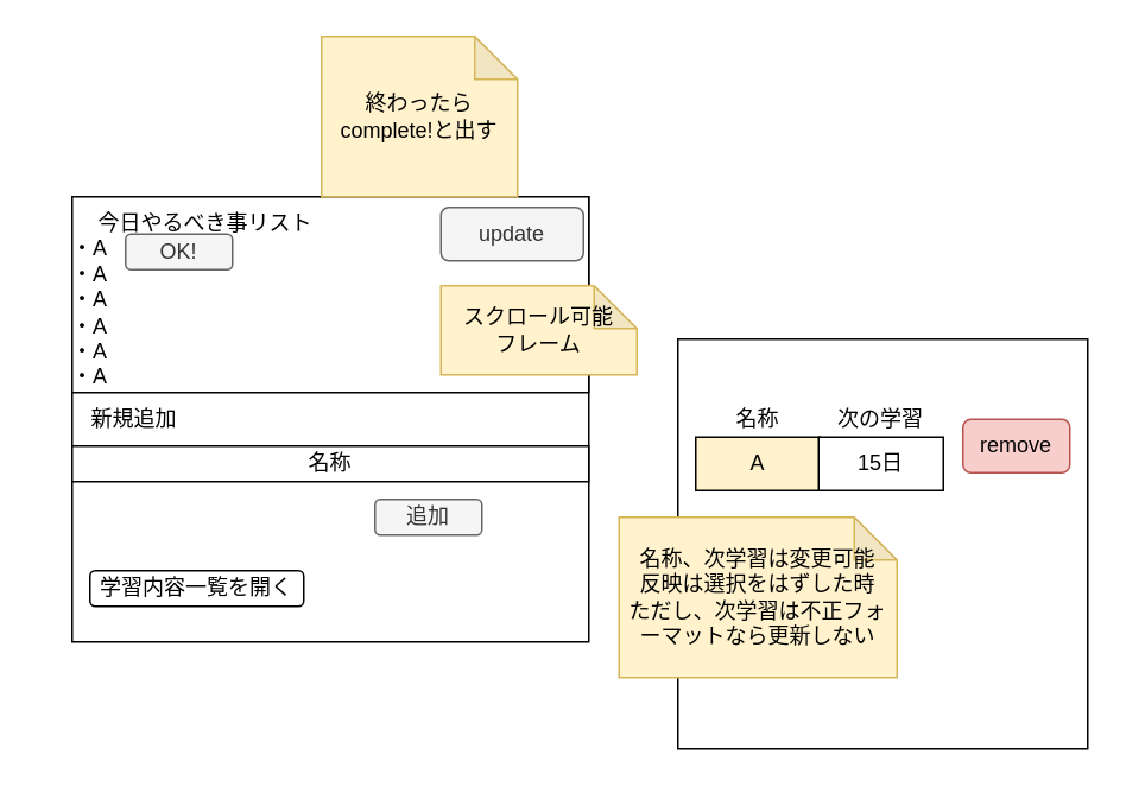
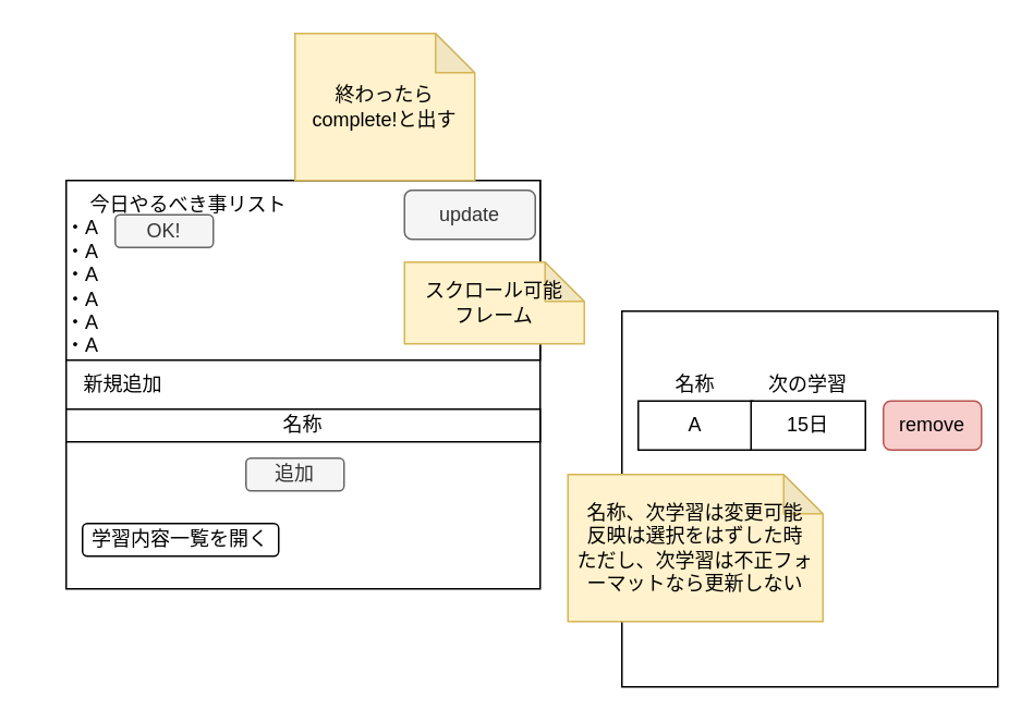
- <mxCell id="14" value="remove" style="rounded=1;whiteSpace=wrap;html=1;fillColor=#f8cecc;strokeColor=#b85450;" vertex="1" parent="1"><mxGeometry x="540" y="235" width="60" height="30" as="geometry" /></mxCell>
+ <mxCell id="14" value="remove" style="rounded=1;whiteSpace=wrap;html=1;fillColor=#f8cecc;strokeColor=#b85450;" vertex="1" parent="1"><mxGeometry x="540" y="245" width="60" height="30" as="geometry" /></mxCell>
- <mxCell id="12" value="A" style="rounded=0;whiteSpace=wrap;html=1;fillColor=#fff2cc;" vertex="1" parent="1"><mxGeometry x="390" y="245" width="70" height="30" as="geometry" /></mxCell>
+ <mxCell id="12" value="A" style="rounded=0;whiteSpace=wrap;html=1;" vertex="1" parent="1"><mxGeometry x="390" y="245" width="70" height="30" as="geometry" /></mxCell>
- <mxCell id="10" value="追加" style="rounded=1;whiteSpace=wrap;html=1;fillColor=#f5f5f5;fontColor=#333333;strokeColor=#666666;" vertex="1" parent="1"><mxGeometry x="210" y="280" width="60" height="20" as="geometry" /></mxCell>
+ <mxCell id="10" value="追加" style="rounded=1;whiteSpace=wrap;html=1;fillColor=#f5f5f5;fontColor=#333333;strokeColor=#666666;" vertex="1" parent="1"><mxGeometry x="150" y="280" width="60" height="20" as="geometry" /></mxCell>
